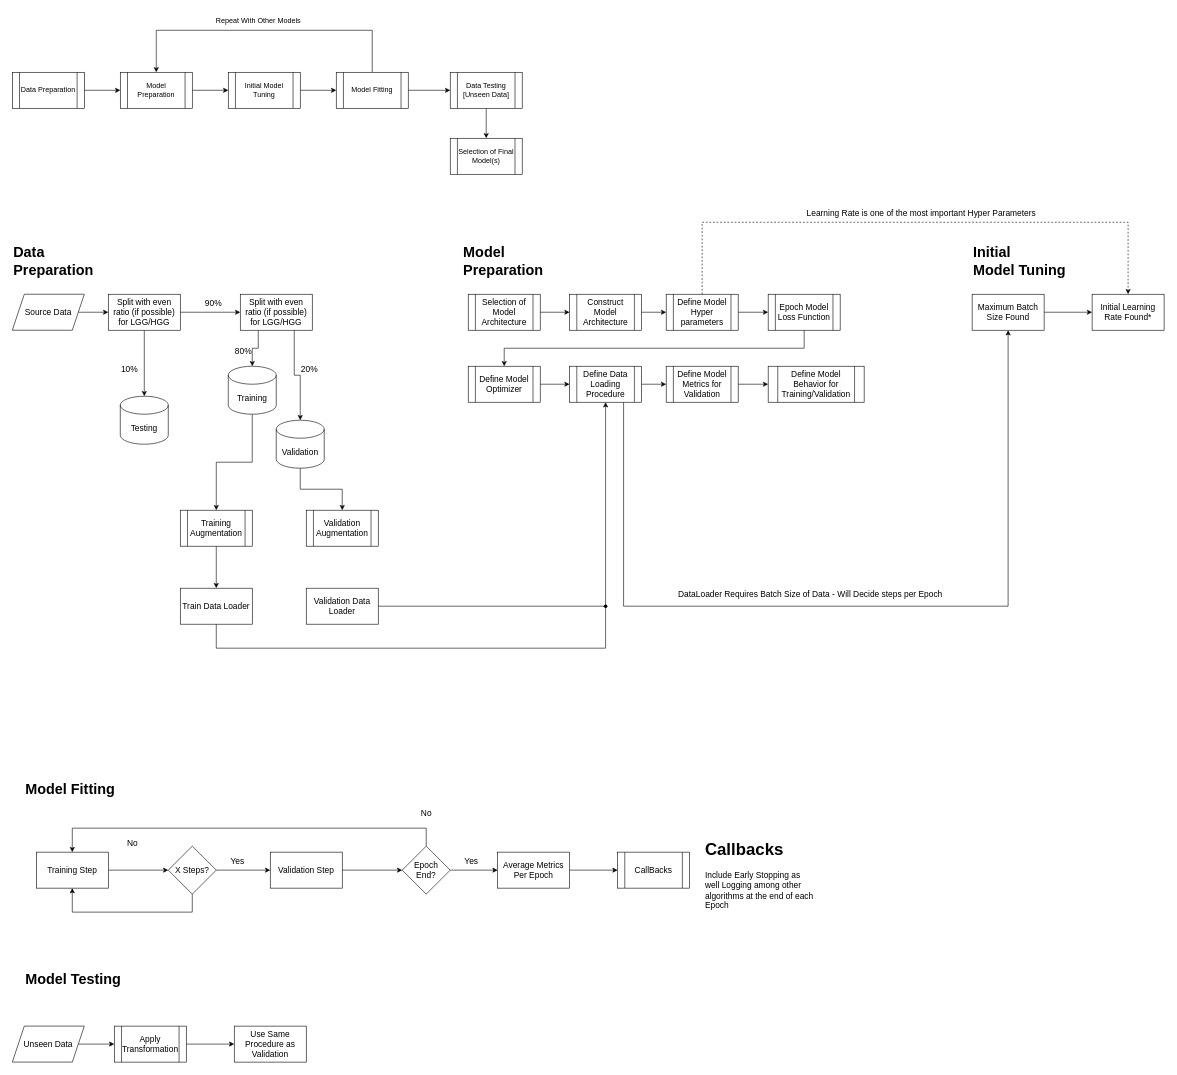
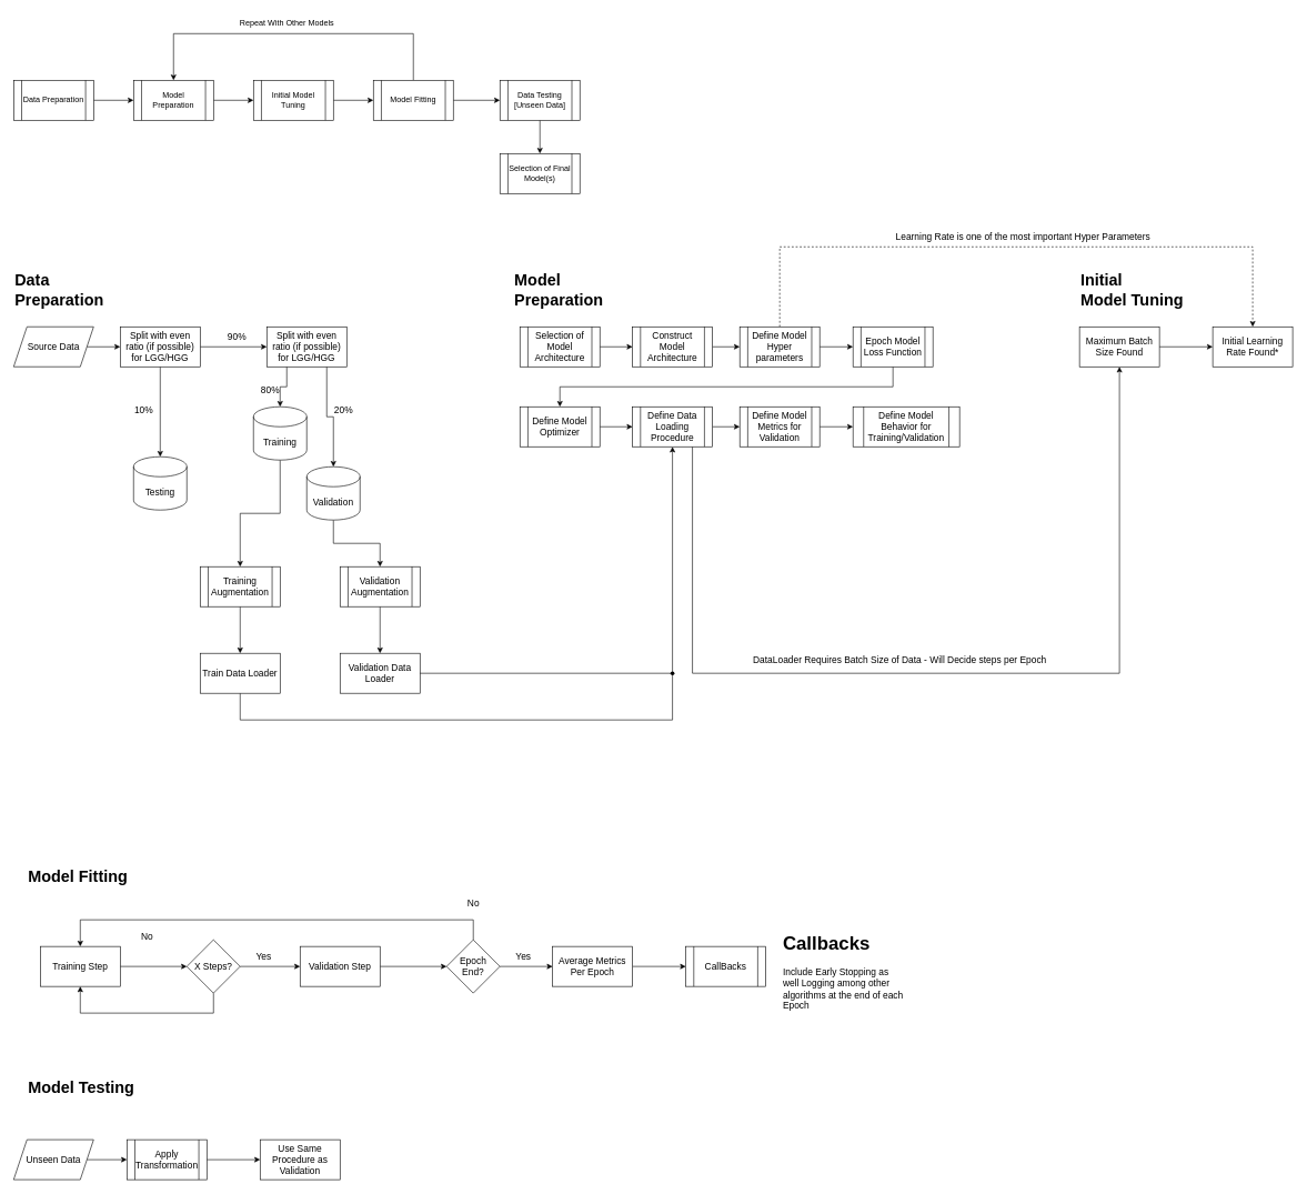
- <mxCell id="18" value="Testing" style="shape=cylinder3;whiteSpace=wrap;html=1;boundedLbl=1;backgroundOutline=1;size=15;fontSize=14;" vertex="1" parent="1"><mxGeometry x="200" y="660" width="80" height="80" as="geometry" /></mxCell>
+ <mxCell id="18" value="Testing" style="shape=cylinder3;whiteSpace=wrap;html=1;boundedLbl=1;backgroundOutline=1;size=15;fontSize=14;" vertex="1" parent="1"><mxGeometry x="200" y="685" width="80" height="80" as="geometry" /></mxCell>
+ <mxCell id="34" style="edgeStyle=orthogonalEdgeStyle;rounded=0;orthogonalLoop=1;jettySize=auto;html=1;entryX=0.5;entryY=0;entryDx=0;entryDy=0;fontSize=14;exitX=0.5;exitY=1;exitDx=0;exitDy=0;" edge="1" parent="1" source="47" target="37"><mxGeometry relative="1" as="geometry"><mxPoint x="570" y="910" as="sourcePoint" /></mxGeometry></mxCell>
